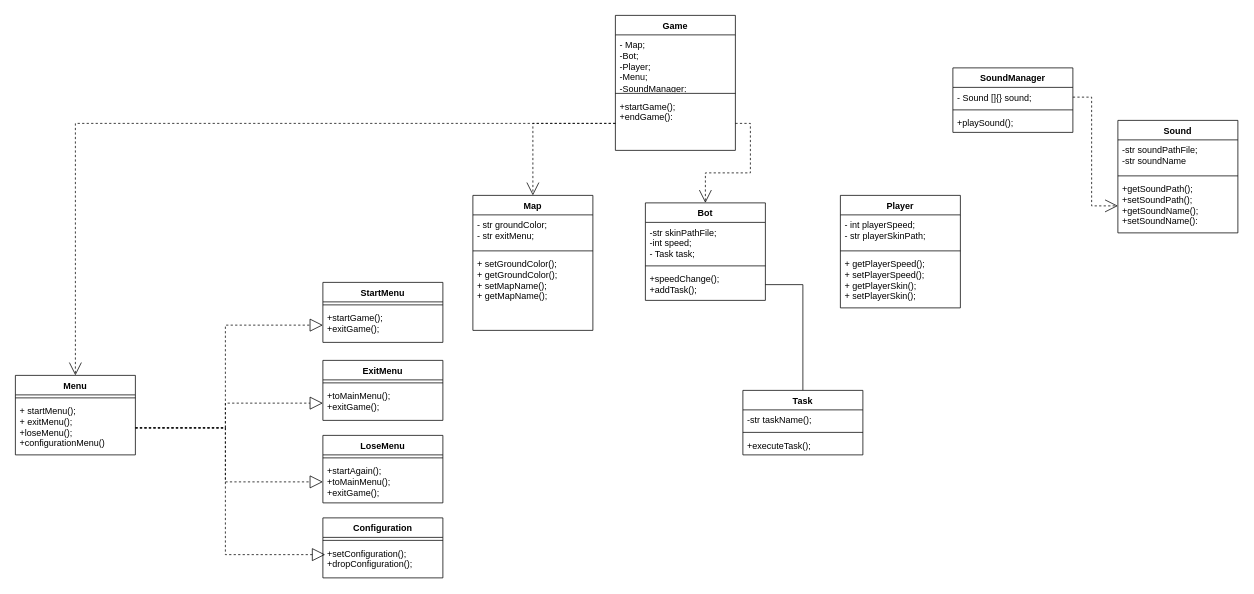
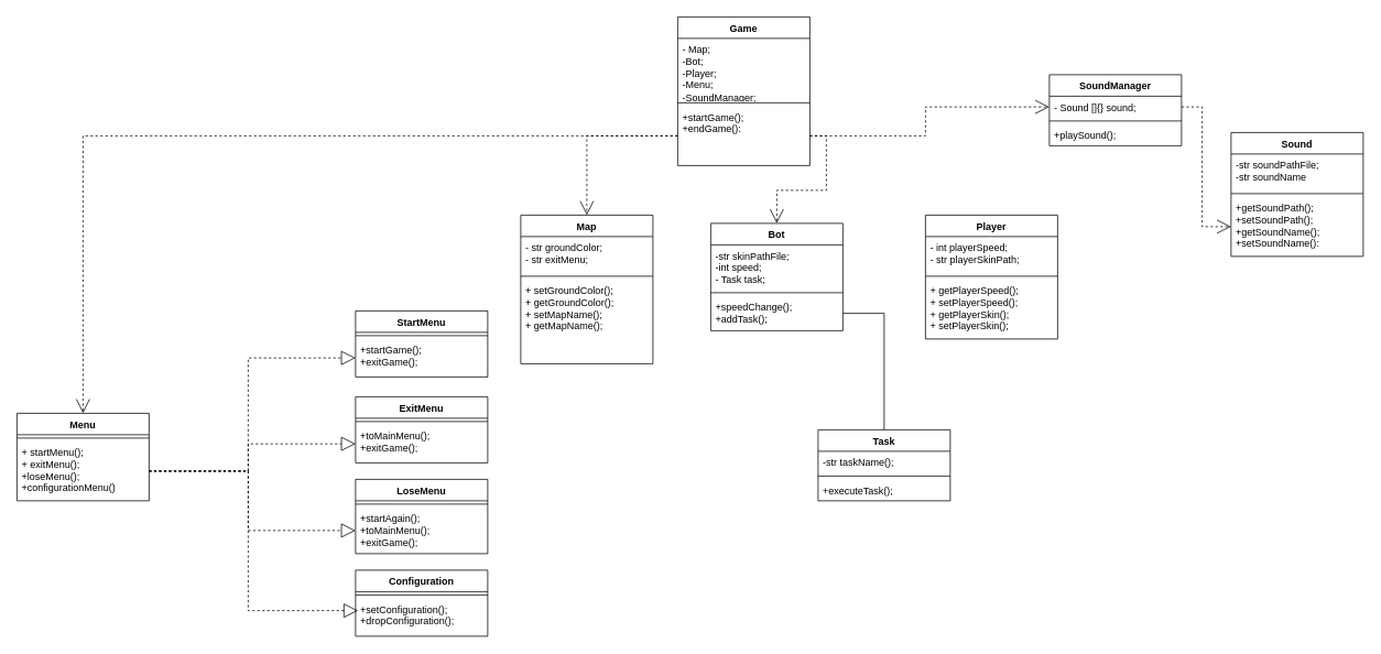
+ <mxCell id="52" style="edgeStyle=orthogonalEdgeStyle;rounded=0;orthogonalLoop=1;jettySize=auto;html=1;exitX=1;exitY=0.5;exitDx=0;exitDy=0;entryX=0;entryY=0.5;entryDx=0;entryDy=0;dashed=1;endArrow=open;endFill=0;endSize=15;" edge="1" parent="1" source="20" target="22"><mxGeometry relative="1" as="geometry" /></mxCell>
